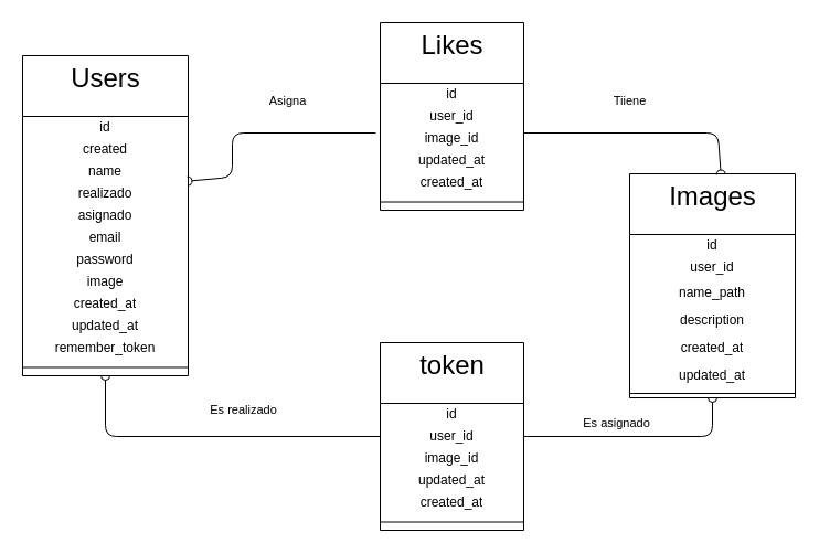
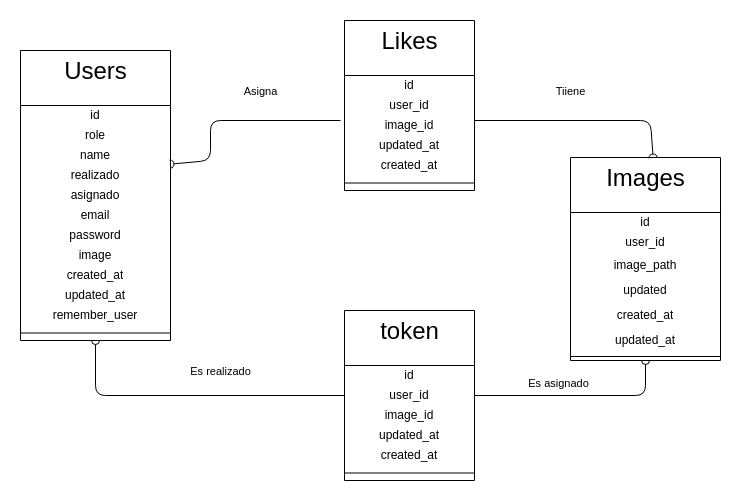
- <mxCell id="4" value="created" style="text;html=1;strokeColor=none;fillColor=none;align=center;verticalAlign=middle;spacingLeft=4;spacingRight=4;overflow=hidden;rotatable=0;points=[[0,0.5],[1,0.5]];portConstraint=eastwest;" vertex="1" parent="2"><mxGeometry y="75" width="150" height="20" as="geometry" /></mxCell>
+ <mxCell id="4" value="role" style="text;html=1;strokeColor=none;fillColor=none;align=center;verticalAlign=middle;spacingLeft=4;spacingRight=4;overflow=hidden;rotatable=0;points=[[0,0.5],[1,0.5]];portConstraint=eastwest;" vertex="1" parent="2"><mxGeometry y="75" width="150" height="20" as="geometry" /></mxCell>
- <mxCell id="25" value="name_path" style="text;html=1;strokeColor=none;fillColor=none;align=center;verticalAlign=middle;spacingLeft=4;spacingRight=4;overflow=hidden;rotatable=0;points=[[0,0.5],[1,0.5]];portConstraint=eastwest;" vertex="1" parent="22"><mxGeometry y="95" width="150" height="25" as="geometry" /></mxCell>
+ <mxCell id="25" value="image_path" style="text;html=1;strokeColor=none;fillColor=none;align=center;verticalAlign=middle;spacingLeft=4;spacingRight=4;overflow=hidden;rotatable=0;points=[[0,0.5],[1,0.5]];portConstraint=eastwest;" vertex="1" parent="22"><mxGeometry y="95" width="150" height="25" as="geometry" /></mxCell>
- <mxCell id="26" value="description" style="text;html=1;strokeColor=none;fillColor=none;align=center;verticalAlign=middle;spacingLeft=4;spacingRight=4;overflow=hidden;rotatable=0;points=[[0,0.5],[1,0.5]];portConstraint=eastwest;" vertex="1" parent="22"><mxGeometry y="120" width="150" height="25" as="geometry" /></mxCell>
+ <mxCell id="26" value="updated" style="text;html=1;strokeColor=none;fillColor=none;align=center;verticalAlign=middle;spacingLeft=4;spacingRight=4;overflow=hidden;rotatable=0;points=[[0,0.5],[1,0.5]];portConstraint=eastwest;" vertex="1" parent="22"><mxGeometry y="120" width="150" height="25" as="geometry" /></mxCell>
- <mxCell id="13" value="remember_token" style="text;html=1;strokeColor=none;fillColor=none;align=center;verticalAlign=middle;spacingLeft=4;spacingRight=4;overflow=hidden;rotatable=0;points=[[0,0.5],[1,0.5]];portConstraint=eastwest;" vertex="1" parent="2"><mxGeometry y="255" width="150" height="20" as="geometry" /></mxCell>
+ <mxCell id="13" value="remember_user" style="text;html=1;strokeColor=none;fillColor=none;align=center;verticalAlign=middle;spacingLeft=4;spacingRight=4;overflow=hidden;rotatable=0;points=[[0,0.5],[1,0.5]];portConstraint=eastwest;" vertex="1" parent="2"><mxGeometry y="255" width="150" height="20" as="geometry" /></mxCell>
